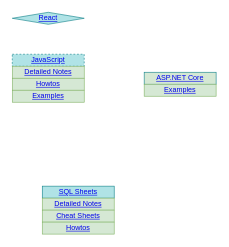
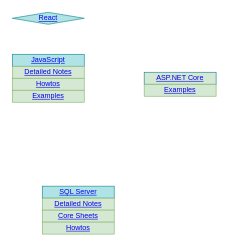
- <mxCell id="9" value="&lt;a href=&quot;https://github.com/kennyrnwilson/javascript&quot;&gt;JavaScript&lt;/a&gt;" style="rounded=0;whiteSpace=wrap;html=1;fillColor=#b0e3e6;strokeColor=#0e8088;dashed=1;" parent="1" vertex="1"><mxGeometry x="20" y="90" width="120" height="20" as="geometry" /></mxCell>
+ <mxCell id="9" value="&lt;a href=&quot;https://github.com/kennyrnwilson/javascript&quot;&gt;JavaScript&lt;/a&gt;" style="rounded=0;whiteSpace=wrap;html=1;fillColor=#b0e3e6;strokeColor=#0e8088;" parent="1" vertex="1"><mxGeometry x="20" y="90" width="120" height="20" as="geometry" /></mxCell>
- <mxCell id="2" value="&lt;a href=&quot;https://bitbucket.org/kennyrnwilson/sqlserverbasics/src/master/README.md&quot;&gt;SQL Sheets&lt;/a&gt;" style="rounded=0;whiteSpace=wrap;html=1;fillColor=#b0e3e6;strokeColor=#0e8088;" parent="1" vertex="1"><mxGeometry x="70" y="310" width="120" height="20" as="geometry" /></mxCell>
+ <mxCell id="2" value="&lt;a href=&quot;https://bitbucket.org/kennyrnwilson/sqlserverbasics/src/master/README.md&quot;&gt;SQL Server&lt;/a&gt;" style="rounded=0;whiteSpace=wrap;html=1;fillColor=#b0e3e6;strokeColor=#0e8088;" parent="1" vertex="1"><mxGeometry x="70" y="310" width="120" height="20" as="geometry" /></mxCell>
- <mxCell id="4" value="&lt;a href=&quot;https://bitbucket.org/kennyrnwilson/sqlserverbasics/src/docs/cheatsheets/cheatsheets.md&quot;&gt;Cheat Sheets&lt;/a&gt;" style="rounded=0;whiteSpace=wrap;html=1;fillColor=#d5e8d4;strokeColor=#82b366;" parent="1" vertex="1"><mxGeometry x="70" y="350" width="120" height="20" as="geometry" /></mxCell>
+ <mxCell id="4" value="&lt;a href=&quot;https://bitbucket.org/kennyrnwilson/sqlserverbasics/src/docs/cheatsheets/cheatsheets.md&quot;&gt;Core Sheets&lt;/a&gt;" style="rounded=0;whiteSpace=wrap;html=1;fillColor=#d5e8d4;strokeColor=#82b366;" parent="1" vertex="1"><mxGeometry x="70" y="350" width="120" height="20" as="geometry" /></mxCell>
